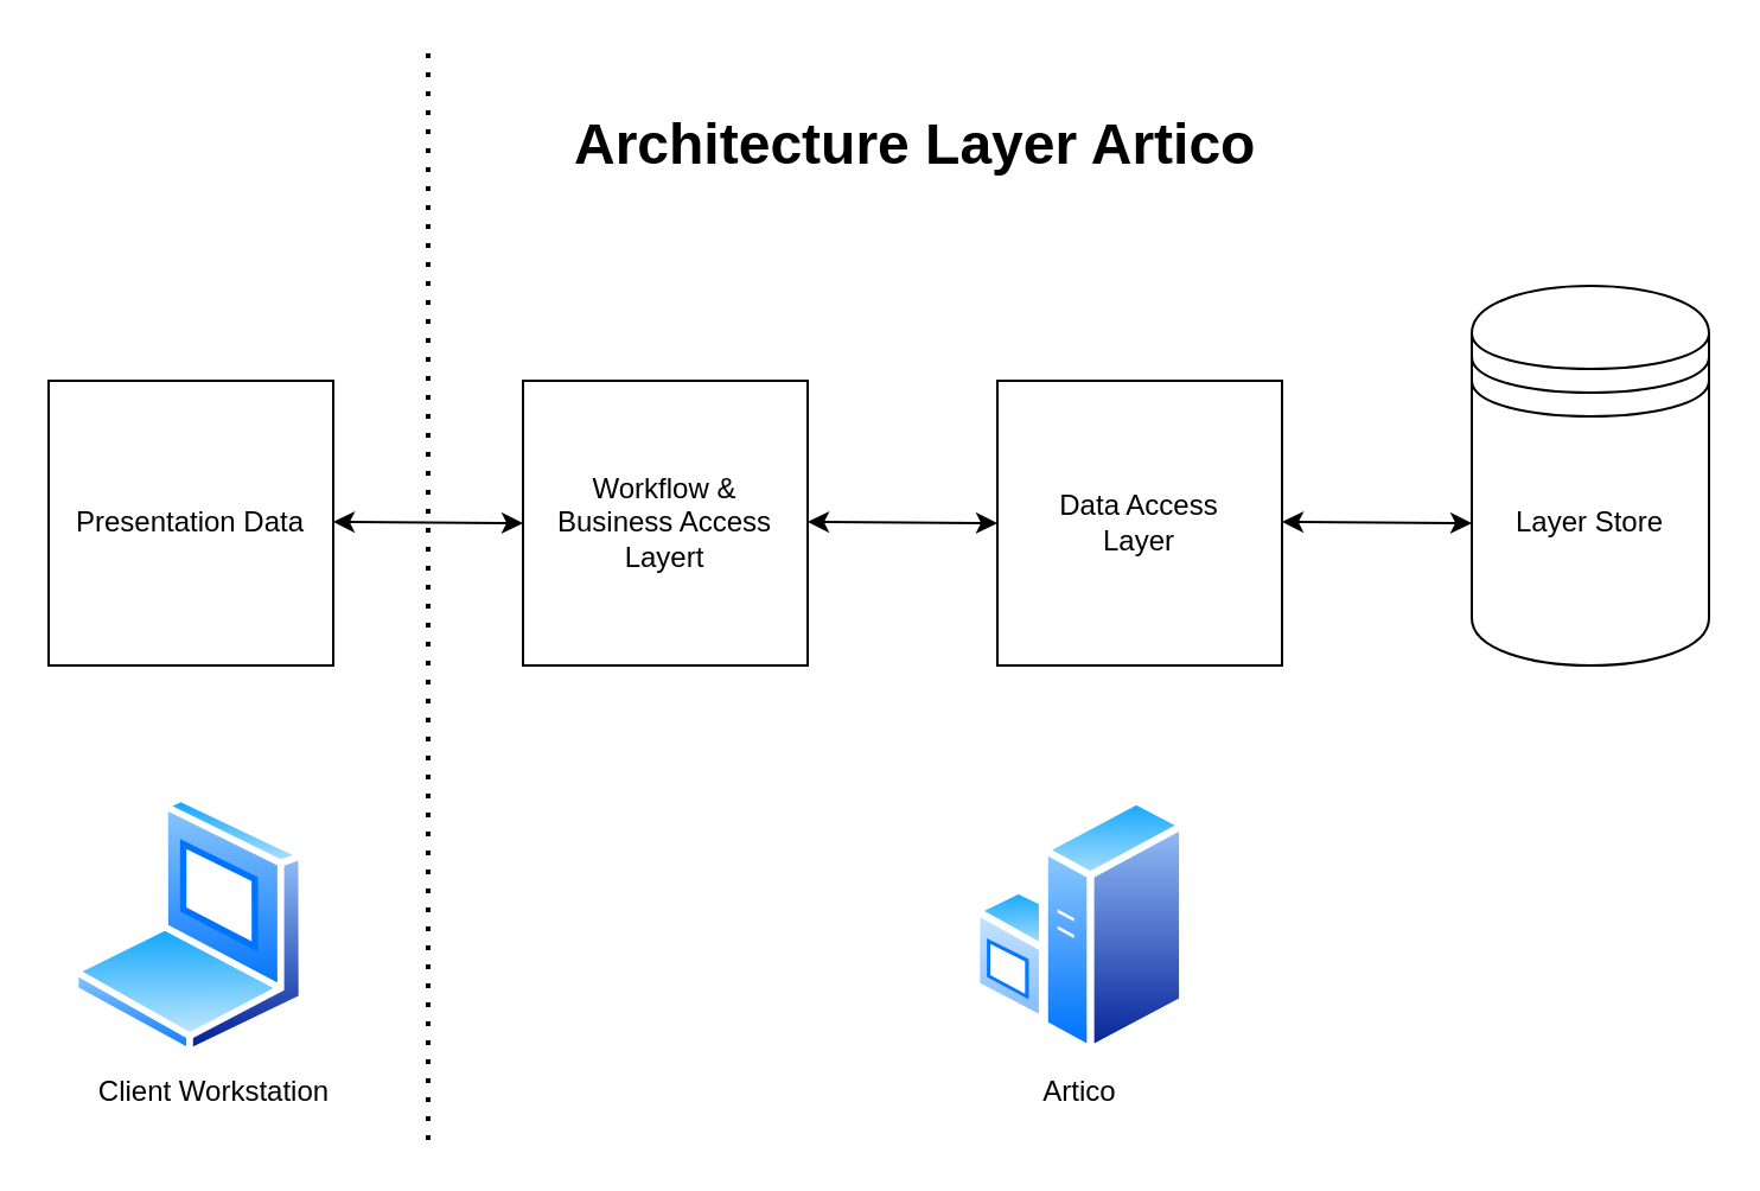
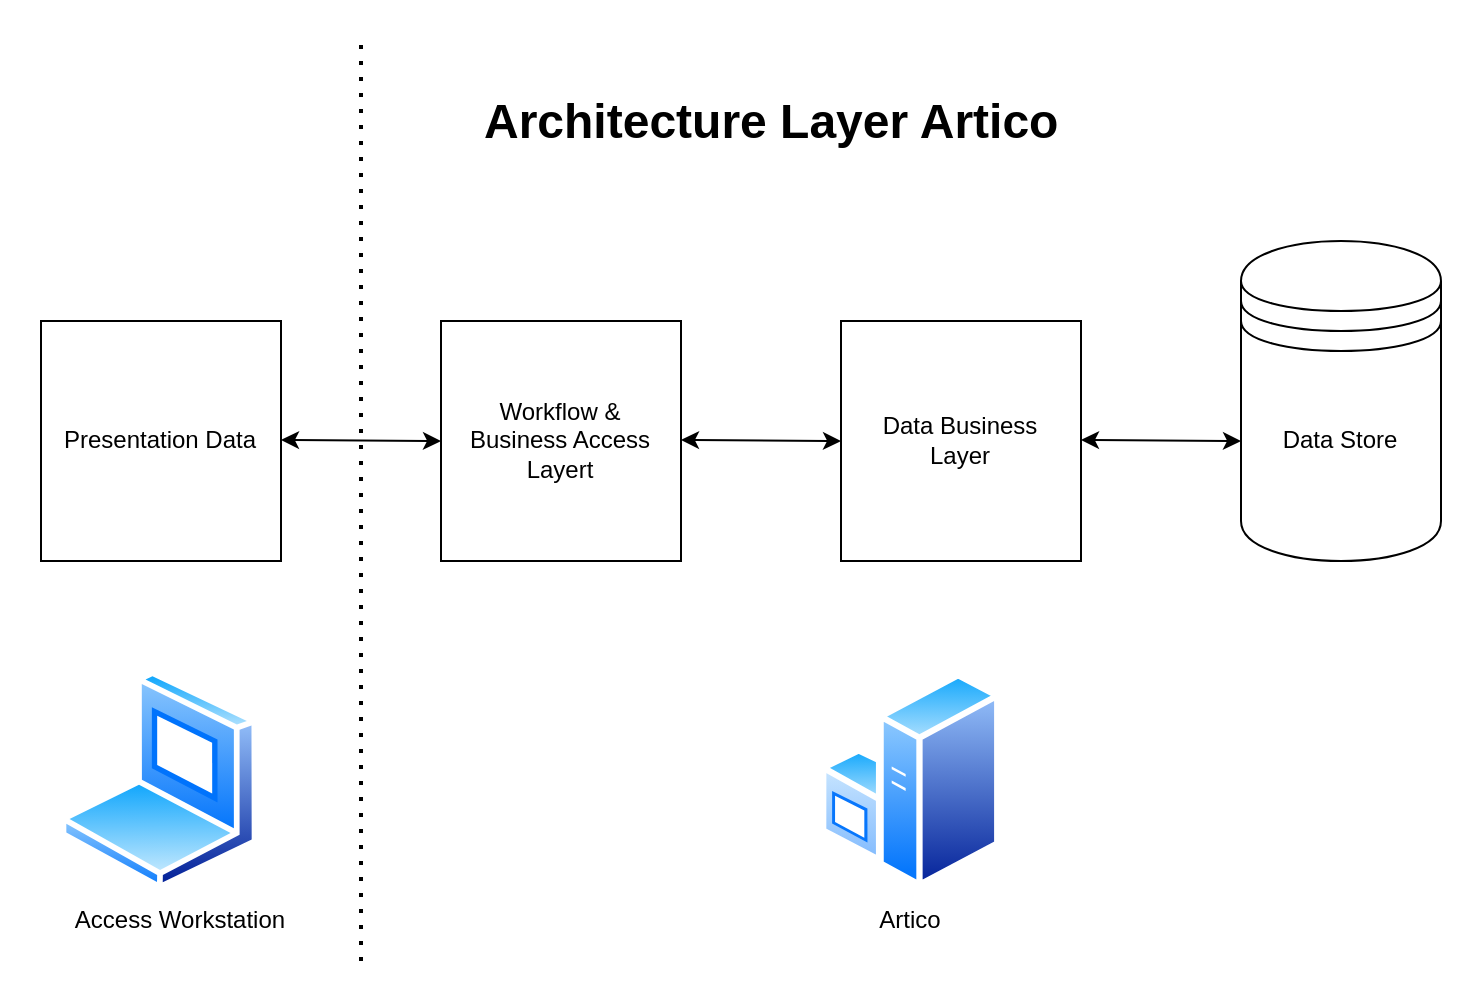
- <mxCell id="7" value="Data Access Layer" style="text;html=1;align=center;verticalAlign=middle;whiteSpace=wrap;rounded=0;" vertex="1" parent="1"><mxGeometry x="430" y="197.5" width="100" height="45" as="geometry" /></mxCell>
+ <mxCell id="7" value="Data Business Layer" style="text;html=1;align=center;verticalAlign=middle;whiteSpace=wrap;rounded=0;" vertex="1" parent="1"><mxGeometry x="430" y="197.5" width="100" height="45" as="geometry" /></mxCell>
- <mxCell id="11" value="Layer Store" style="text;html=1;align=center;verticalAlign=middle;whiteSpace=wrap;rounded=0;" vertex="1" parent="1"><mxGeometry x="620" y="205" width="100" height="30" as="geometry" /></mxCell>
+ <mxCell id="11" value="Data Store" style="text;html=1;align=center;verticalAlign=middle;whiteSpace=wrap;rounded=0;" vertex="1" parent="1"><mxGeometry x="620" y="205" width="100" height="30" as="geometry" /></mxCell>
- <mxCell id="17" value="Client Workstation" style="text;html=1;align=center;verticalAlign=middle;whiteSpace=wrap;rounded=0;" vertex="1" parent="1"><mxGeometry x="30" y="445" width="120" height="30" as="geometry" /></mxCell>
+ <mxCell id="17" value="Access Workstation" style="text;html=1;align=center;verticalAlign=middle;whiteSpace=wrap;rounded=0;" vertex="1" parent="1"><mxGeometry x="30" y="445" width="120" height="30" as="geometry" /></mxCell>
